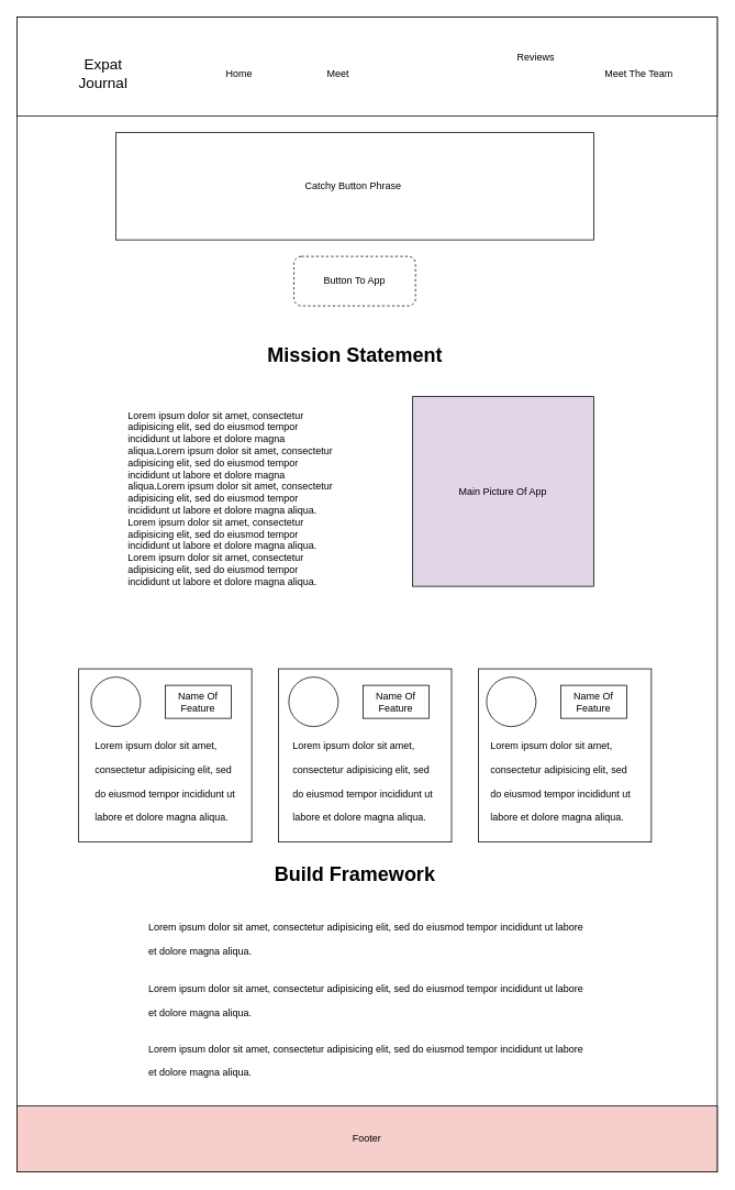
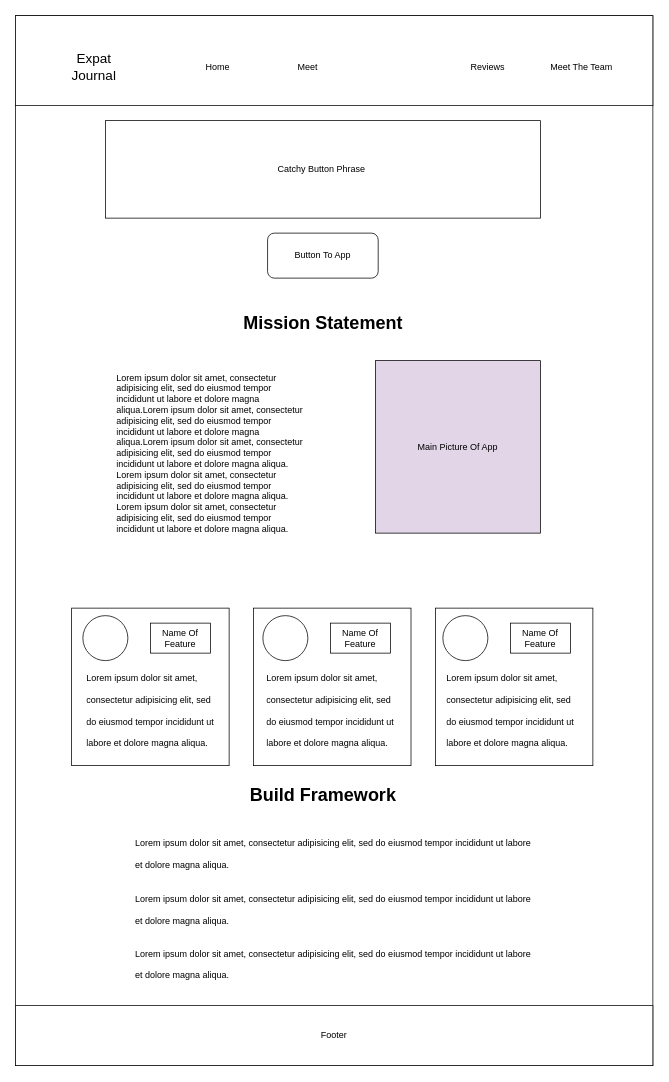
- <mxCell id="7" value="Reviews" style="text;html=1;strokeColor=none;fillColor=none;align=center;verticalAlign=middle;whiteSpace=wrap;rounded=0;" vertex="1" parent="1"><mxGeometry x="630" y="59" width="40" height="20" as="geometry" /></mxCell>
+ <mxCell id="7" value="Reviews" style="text;html=1;strokeColor=none;fillColor=none;align=center;verticalAlign=middle;whiteSpace=wrap;rounded=0;" vertex="1" parent="1"><mxGeometry x="630" y="79" width="40" height="20" as="geometry" /></mxCell>
- <mxCell id="10" value="Button To App" style="rounded=1;whiteSpace=wrap;html=1;dashed=1;" vertex="1" parent="1"><mxGeometry x="356.25" y="310" width="147.5" height="60" as="geometry" /></mxCell>
+ <mxCell id="10" value="Button To App" style="rounded=1;whiteSpace=wrap;html=1;" vertex="1" parent="1"><mxGeometry x="356.25" y="310" width="147.5" height="60" as="geometry" /></mxCell>
- <mxCell id="16" value="Footer" style="rounded=0;whiteSpace=wrap;html=1;fillColor=#f8cecc;" vertex="1" parent="1"><mxGeometry y="1340" width="850" height="80" as="geometry" x="20" /></mxCell>
+ <mxCell id="16" value="Footer" style="rounded=0;whiteSpace=wrap;html=1;" vertex="1" parent="1"><mxGeometry y="1340" width="850" height="80" as="geometry" x="20" /></mxCell>
